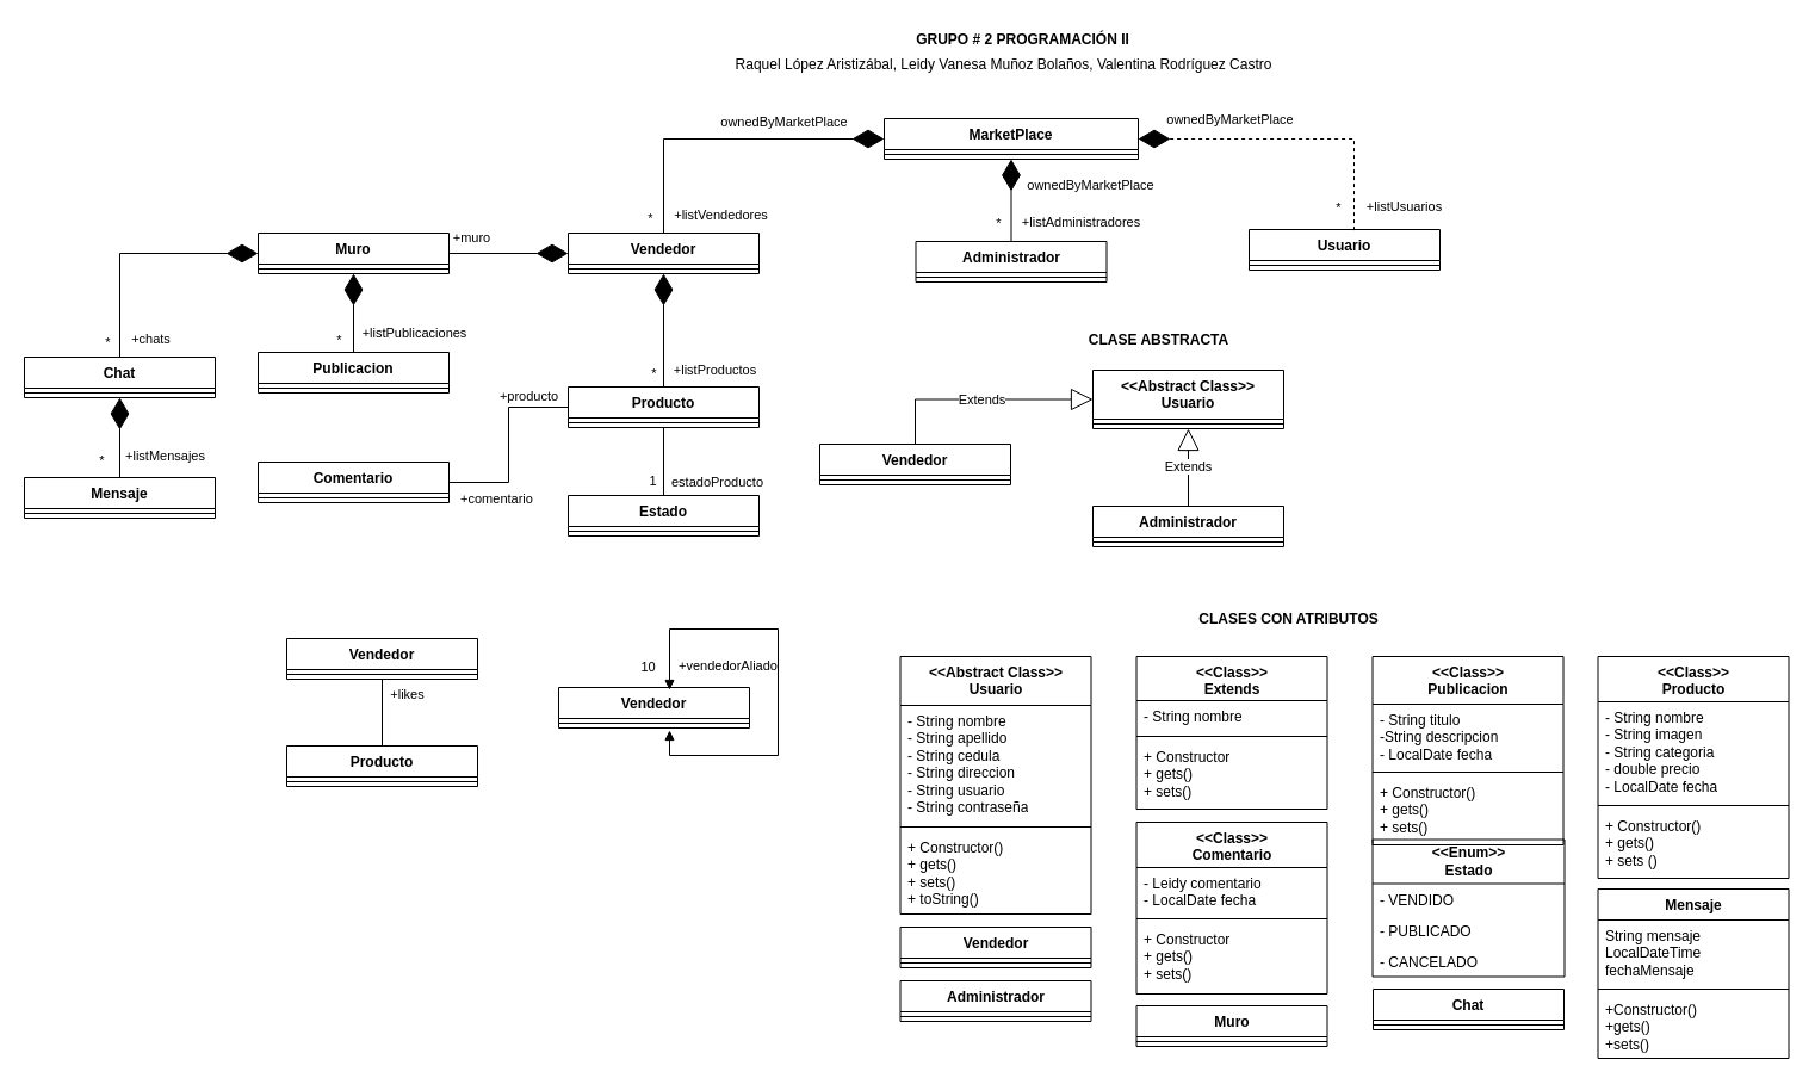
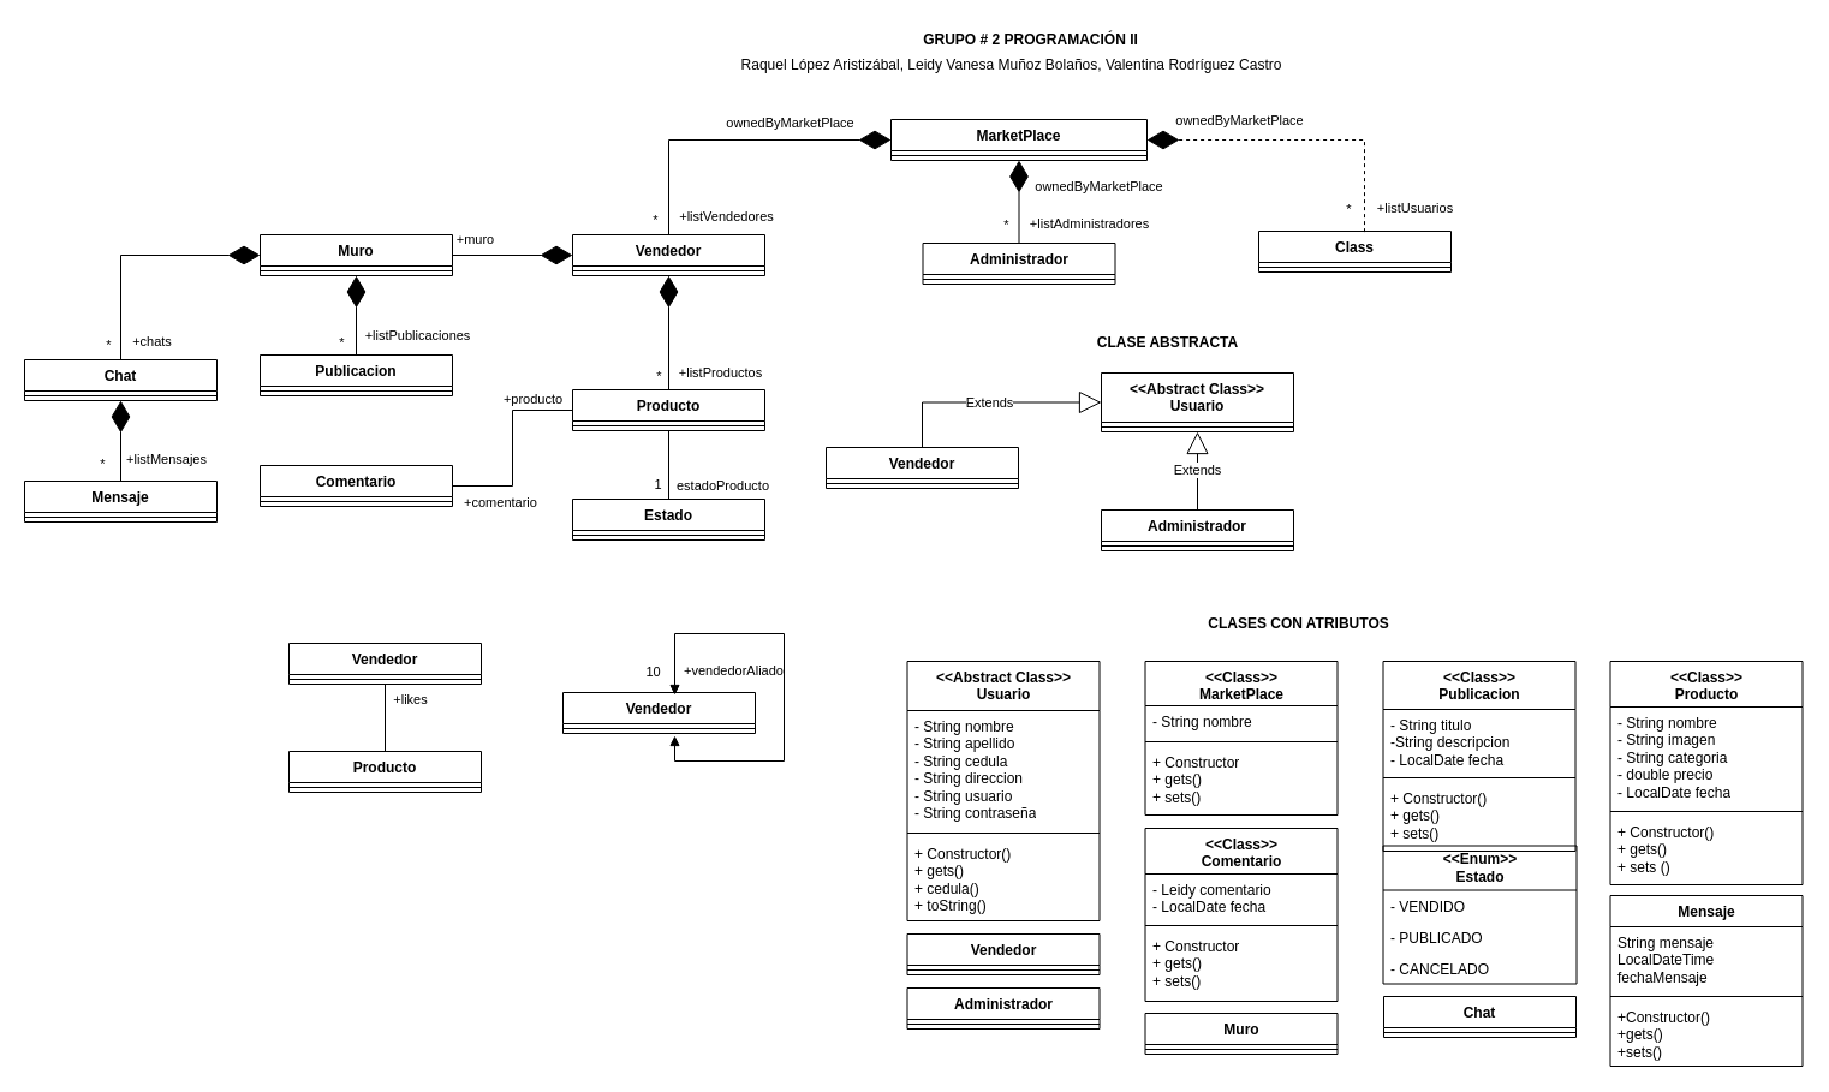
- <mxCell id="8" value="Usuario" style="swimlane;fontStyle=1;align=center;verticalAlign=top;childLayout=stackLayout;horizontal=1;startSize=26;horizontalStack=0;resizeParent=1;resizeParentMax=0;resizeLast=0;collapsible=1;marginBottom=0;whiteSpace=wrap;html=1;" parent="1" vertex="1"><mxGeometry x="1047" y="192" width="160" height="34" as="geometry" /></mxCell>
+ <mxCell id="8" value="Class" style="swimlane;fontStyle=1;align=center;verticalAlign=top;childLayout=stackLayout;horizontal=1;startSize=26;horizontalStack=0;resizeParent=1;resizeParentMax=0;resizeLast=0;collapsible=1;marginBottom=0;whiteSpace=wrap;html=1;" parent="1" vertex="1"><mxGeometry x="1047" y="192" width="160" height="34" as="geometry" /></mxCell>
- <mxCell id="41" value="&amp;lt;&amp;lt;Class&amp;gt;&amp;gt;&lt;div&gt;Extends&lt;/div&gt;" style="swimlane;fontStyle=1;align=center;verticalAlign=top;childLayout=stackLayout;horizontal=1;startSize=37;horizontalStack=0;resizeParent=1;resizeParentMax=0;resizeLast=0;collapsible=1;marginBottom=0;whiteSpace=wrap;html=1;" parent="1" vertex="1"><mxGeometry x="952.5" y="550" width="160" height="128" as="geometry" /></mxCell>
+ <mxCell id="41" value="&amp;lt;&amp;lt;Class&amp;gt;&amp;gt;&lt;div&gt;MarketPlace&lt;/div&gt;" style="swimlane;fontStyle=1;align=center;verticalAlign=top;childLayout=stackLayout;horizontal=1;startSize=37;horizontalStack=0;resizeParent=1;resizeParentMax=0;resizeLast=0;collapsible=1;marginBottom=0;whiteSpace=wrap;html=1;" parent="1" vertex="1"><mxGeometry x="952.5" y="550" width="160" height="128" as="geometry" /></mxCell>
- <mxCell id="40" value="+ Constructor()&lt;div&gt;+ gets()&lt;/div&gt;&lt;div&gt;+ sets()&lt;/div&gt;&lt;div&gt;+ toString()&lt;/div&gt;" style="text;strokeColor=none;fillColor=none;align=left;verticalAlign=top;spacingLeft=4;spacingRight=4;overflow=hidden;rotatable=0;points=[[0,0.5],[1,0.5]];portConstraint=eastwest;whiteSpace=wrap;html=1;" parent="37" vertex="1"><mxGeometry y="147" width="160" height="69" as="geometry" /></mxCell>
+ <mxCell id="40" value="+ Constructor()&lt;div&gt;+ gets()&lt;/div&gt;&lt;div&gt;+ cedula()&lt;/div&gt;&lt;div&gt;+ toString()&lt;/div&gt;" style="text;strokeColor=none;fillColor=none;align=left;verticalAlign=top;spacingLeft=4;spacingRight=4;overflow=hidden;rotatable=0;points=[[0,0.5],[1,0.5]];portConstraint=eastwest;whiteSpace=wrap;html=1;" parent="37" vertex="1"><mxGeometry y="147" width="160" height="69" as="geometry" /></mxCell>
